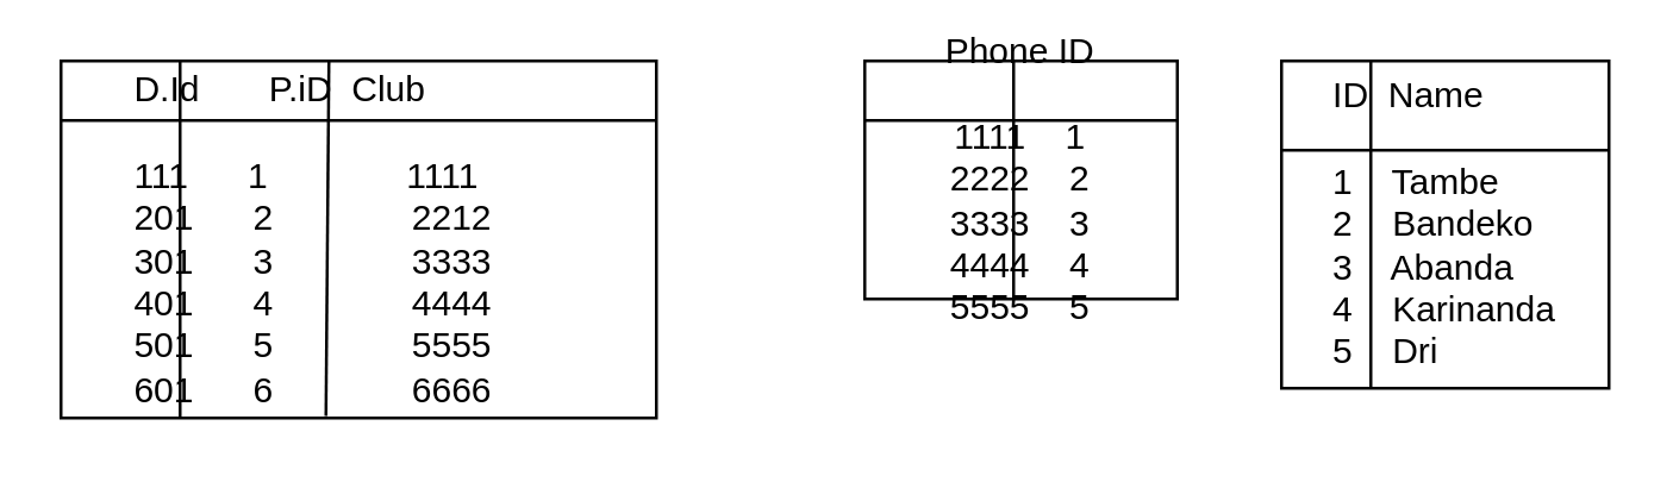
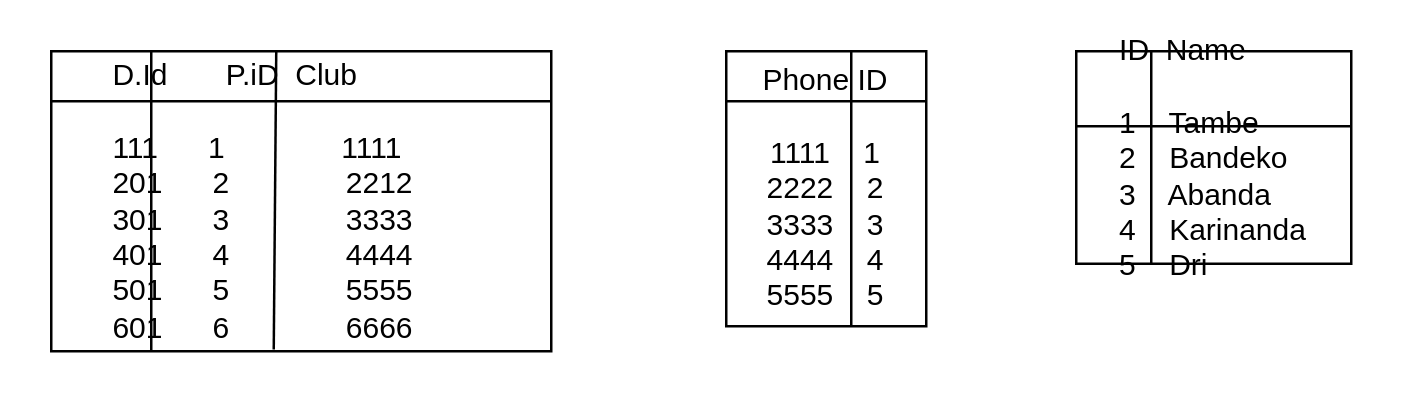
- <mxCell id="3" value="&lt;div&gt;Phone ID &lt;br&gt;&lt;/div&gt;&lt;div&gt;&lt;br&gt;&lt;/div&gt;&lt;div&gt;1111&amp;nbsp;&amp;nbsp;&amp;nbsp; 1&lt;/div&gt;2222&amp;nbsp;&amp;nbsp;&amp;nbsp; 2&lt;br&gt;3333&amp;nbsp;&amp;nbsp;&amp;nbsp; 3&lt;br&gt;4444&amp;nbsp;&amp;nbsp;&amp;nbsp; 4&lt;br&gt;5555&amp;nbsp;&amp;nbsp;&amp;nbsp; 5" style="shape=internalStorage;whiteSpace=wrap;html=1;backgroundOutline=1;dx=50;dy=20;" vertex="1" parent="1"><mxGeometry x="290" y="20" width="105" height="80" as="geometry" /></mxCell>
+ <mxCell id="3" value="&lt;div&gt;Phone ID &lt;br&gt;&lt;/div&gt;&lt;div&gt;&lt;br&gt;&lt;/div&gt;&lt;div&gt;1111&amp;nbsp;&amp;nbsp;&amp;nbsp; 1&lt;/div&gt;2222&amp;nbsp;&amp;nbsp;&amp;nbsp; 2&lt;br&gt;3333&amp;nbsp;&amp;nbsp;&amp;nbsp; 3&lt;br&gt;4444&amp;nbsp;&amp;nbsp;&amp;nbsp; 4&lt;br&gt;5555&amp;nbsp;&amp;nbsp;&amp;nbsp; 5" style="shape=internalStorage;whiteSpace=wrap;html=1;backgroundOutline=1;dx=50;dy=20;" vertex="1" parent="1"><mxGeometry x="290" y="20" width="80" height="110" as="geometry" /></mxCell>
- <mxCell id="2" value="&lt;div align=&quot;justify&quot;&gt;ID&amp;nbsp; Name&lt;/div&gt;&lt;div align=&quot;justify&quot;&gt;&lt;br&gt;&lt;/div&gt;&lt;div align=&quot;justify&quot;&gt;1 &amp;nbsp;&amp;nbsp; Tambe&lt;br&gt;2&amp;nbsp;&amp;nbsp;&amp;nbsp; Bandeko&lt;br&gt;3&amp;nbsp;&amp;nbsp;&amp;nbsp; Abanda&lt;br&gt;4&amp;nbsp;&amp;nbsp;&amp;nbsp; Karinanda&lt;br&gt;5&amp;nbsp;&amp;nbsp;&amp;nbsp; Dri&lt;/div&gt;" style="shape=internalStorage;whiteSpace=wrap;html=1;backgroundOutline=1;dx=30;dy=30;" vertex="1" parent="1"><mxGeometry x="430" y="20" width="110" height="110" as="geometry" /></mxCell>
+ <mxCell id="2" value="&lt;div align=&quot;justify&quot;&gt;ID&amp;nbsp; Name&lt;/div&gt;&lt;div align=&quot;justify&quot;&gt;&lt;br&gt;&lt;/div&gt;&lt;div align=&quot;justify&quot;&gt;1 &amp;nbsp;&amp;nbsp; Tambe&lt;br&gt;2&amp;nbsp;&amp;nbsp;&amp;nbsp; Bandeko&lt;br&gt;3&amp;nbsp;&amp;nbsp;&amp;nbsp; Abanda&lt;br&gt;4&amp;nbsp;&amp;nbsp;&amp;nbsp; Karinanda&lt;br&gt;5&amp;nbsp;&amp;nbsp;&amp;nbsp; Dri&lt;/div&gt;" style="shape=internalStorage;whiteSpace=wrap;html=1;backgroundOutline=1;dx=30;dy=30;" vertex="1" parent="1"><mxGeometry x="430" y="20" width="110" height="85" as="geometry" /></mxCell>
